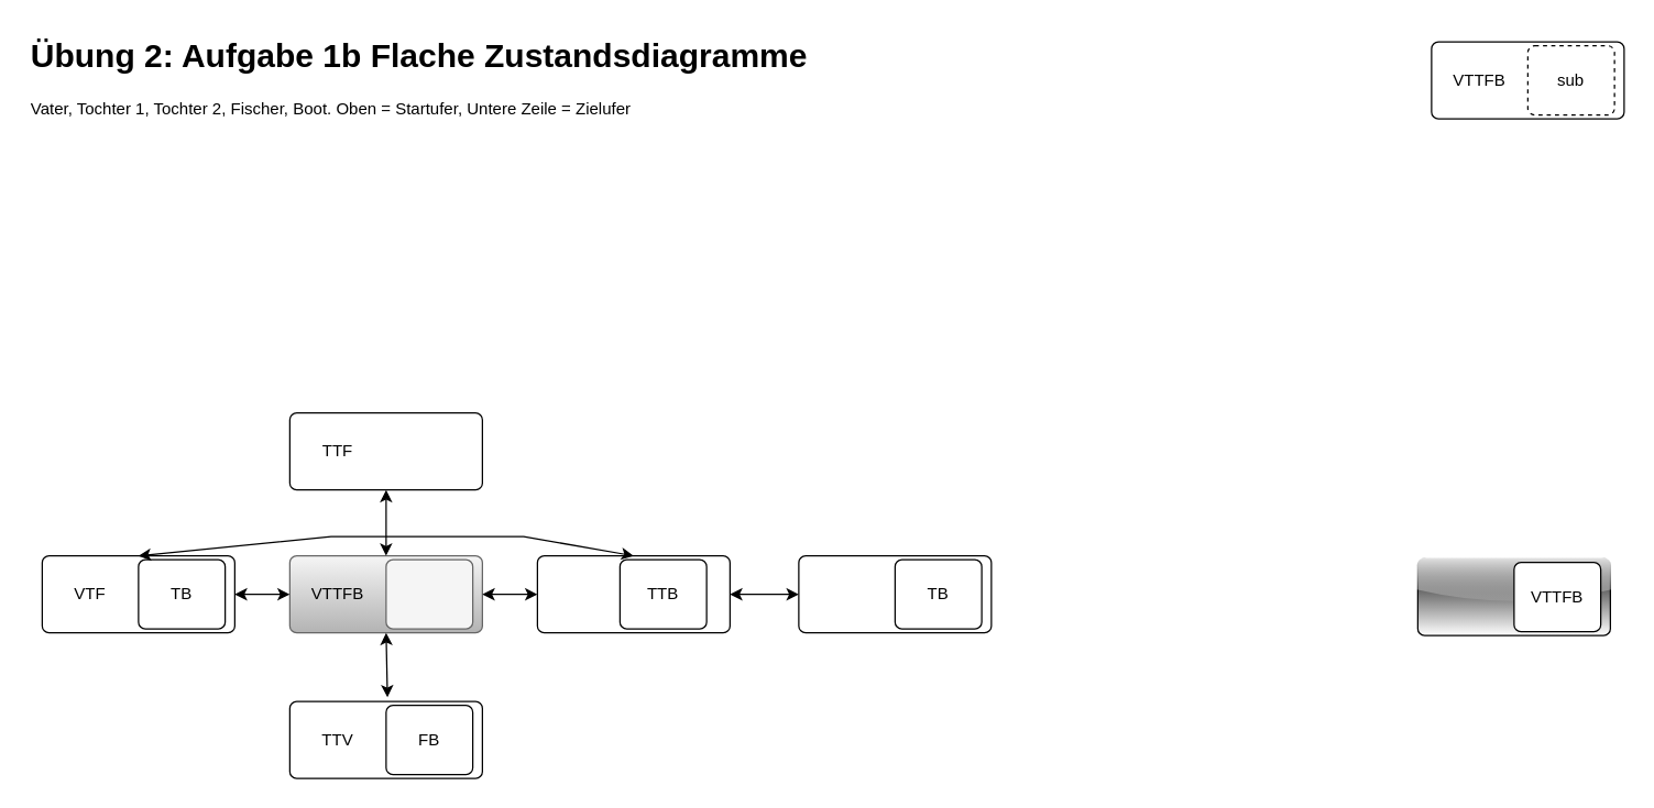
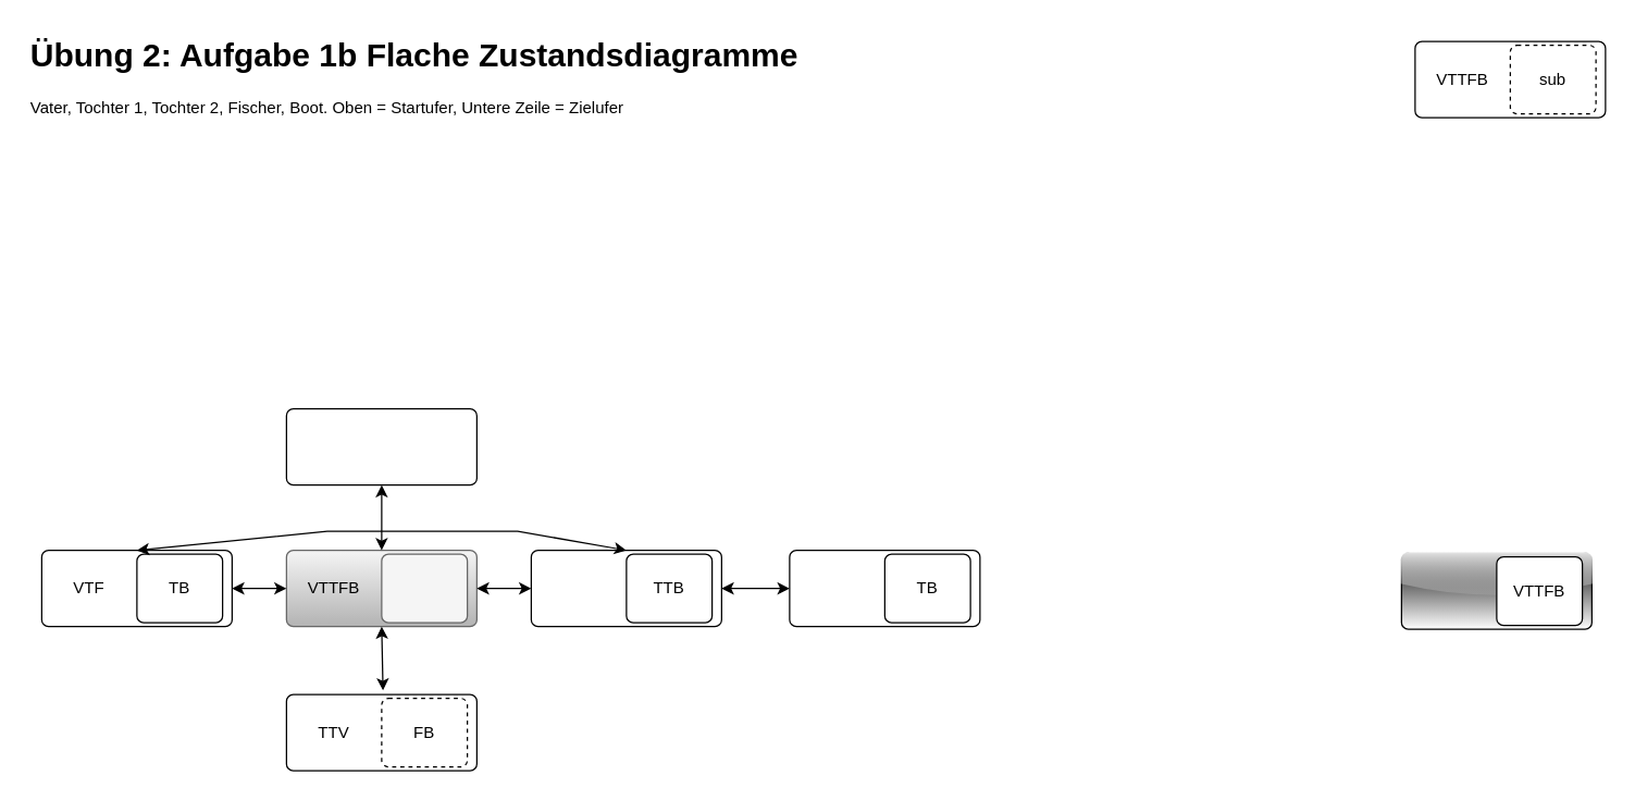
- <mxCell id="20" value="TTF" style="html=1;shape=mxgraph.er.anchor;whiteSpace=wrap;" vertex="1" parent="19"><mxGeometry width="70" height="56" as="geometry" /></mxCell>
- <mxCell id="10" value="TTB" style="rounded=1;absoluteArcSize=1;html=1;arcSize=10;whiteSpace=wrap;points=[];strokeColor=inherit;fillColor=inherit;" vertex="1" parent="9"><mxGeometry x="60" y="2.8" width="63" height="50.4" as="geometry" /></mxCell>
+ <mxCell id="10" value="TTB" style="rounded=1;absoluteArcSize=1;html=1;arcSize=10;whiteSpace=wrap;points=[];strokeColor=inherit;fillColor=inherit;" vertex="1" parent="9"><mxGeometry x="70" y="2.8" width="63" height="50.4" as="geometry" /></mxCell>
- <mxCell id="24" value="FB" style="rounded=1;absoluteArcSize=1;html=1;arcSize=10;whiteSpace=wrap;points=[];strokeColor=inherit;fillColor=inherit;" vertex="1" parent="22"><mxGeometry x="70" y="2.8" width="63" height="50.4" as="geometry" /></mxCell>
+ <mxCell id="24" value="FB" style="rounded=1;absoluteArcSize=1;html=1;arcSize=10;whiteSpace=wrap;points=[];strokeColor=inherit;fillColor=inherit;dashed=1;" vertex="1" parent="22"><mxGeometry x="70" y="2.8" width="63" height="50.4" as="geometry" /></mxCell>
